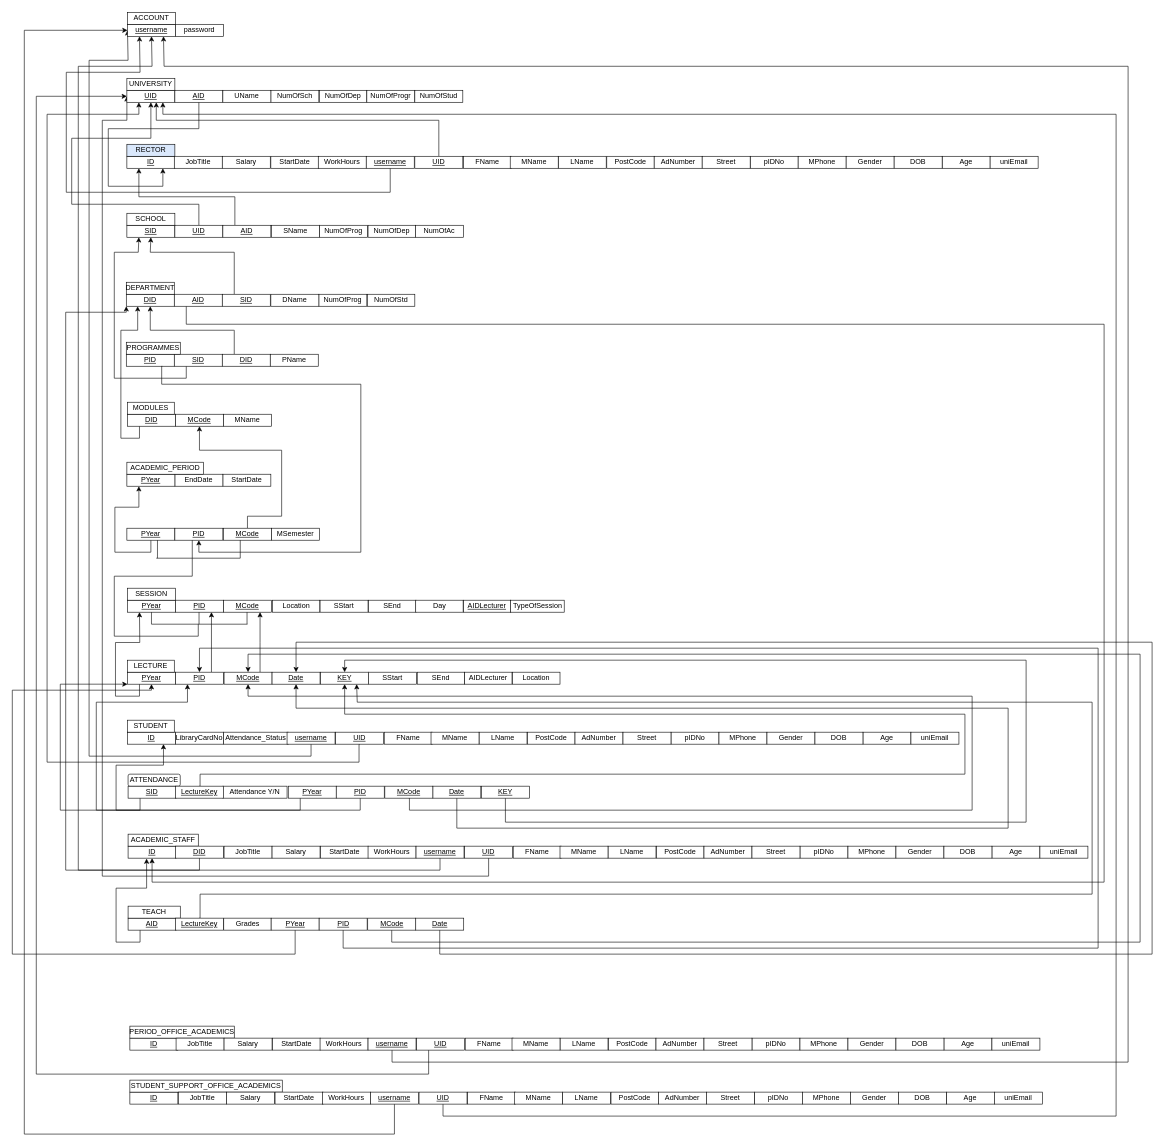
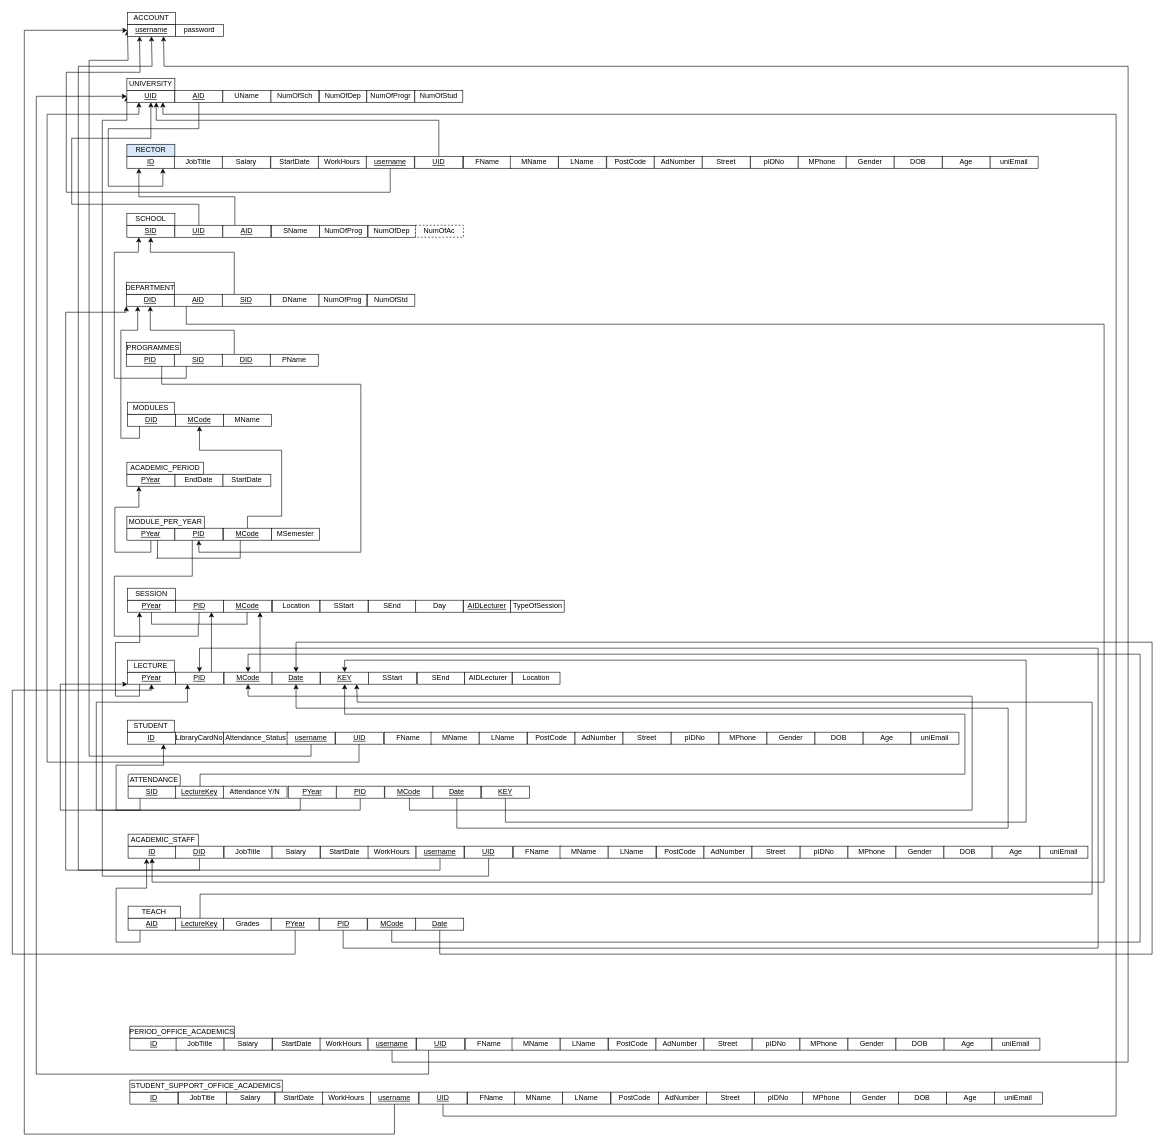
- <mxCell id="30" value="NumOfAc" style="rounded=0;whiteSpace=wrap;html=1;" vertex="1" parent="1"><mxGeometry x="692" y="375" width="80" height="20" as="geometry" /></mxCell>
+ <mxCell id="30" value="NumOfAc" style="rounded=0;whiteSpace=wrap;html=1;dashed=1;" vertex="1" parent="1"><mxGeometry x="692" y="375" width="80" height="20" as="geometry" /></mxCell>
+ <mxCell id="62" value="MODULE_PER_YEAR" style="rounded=0;whiteSpace=wrap;html=1;" vertex="1" parent="1"><mxGeometry x="211" y="860" width="129" height="20" as="geometry" /></mxCell>
